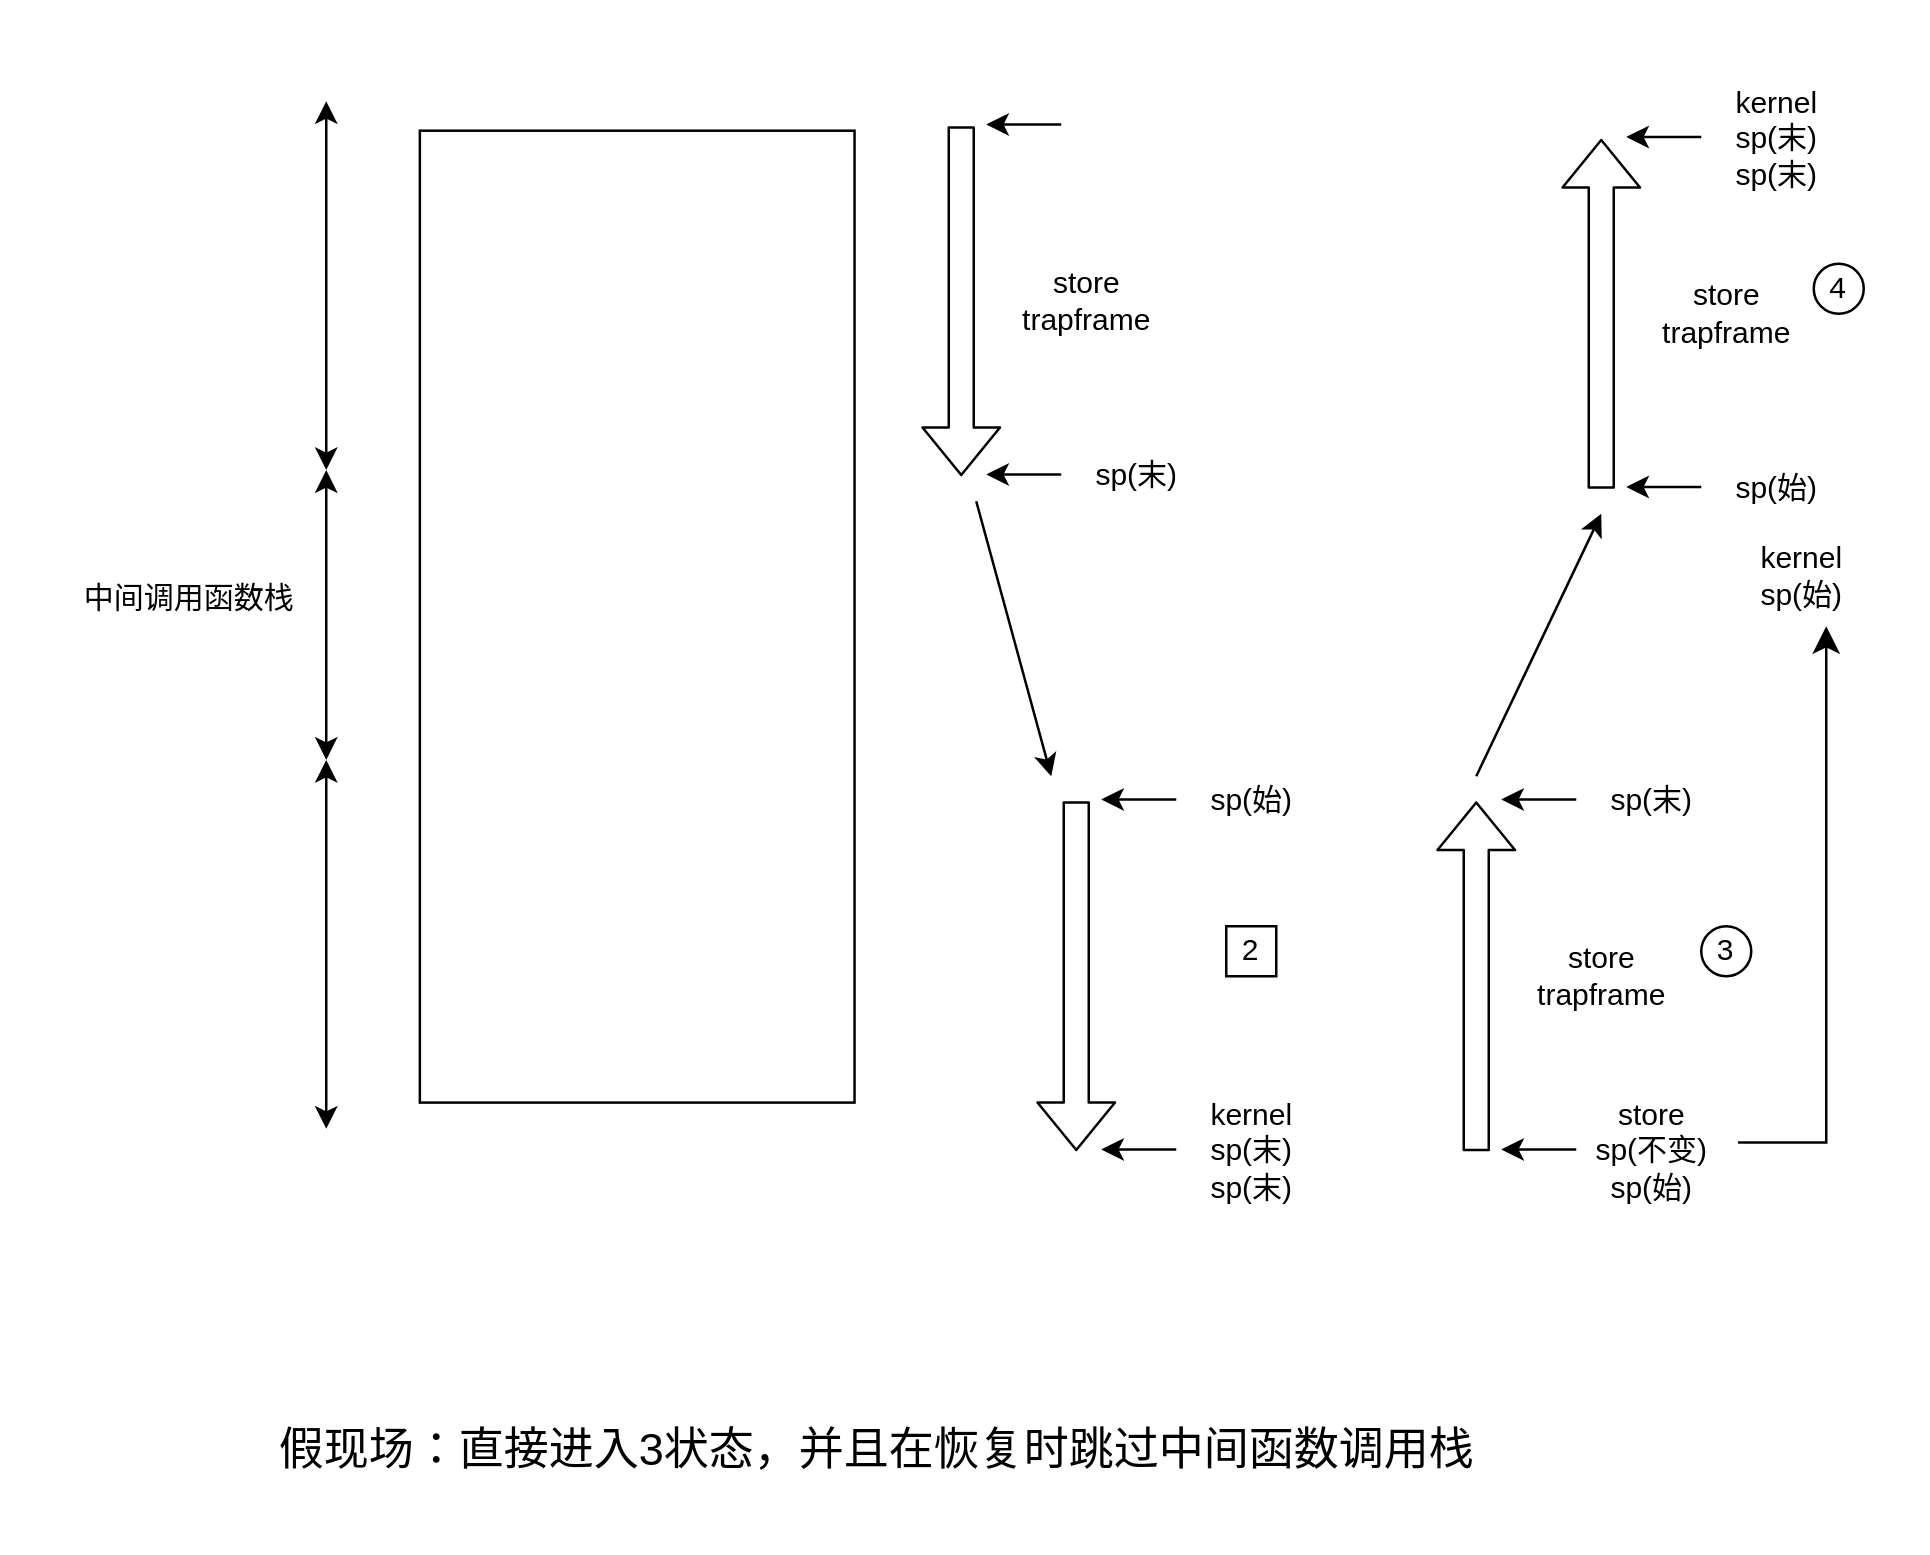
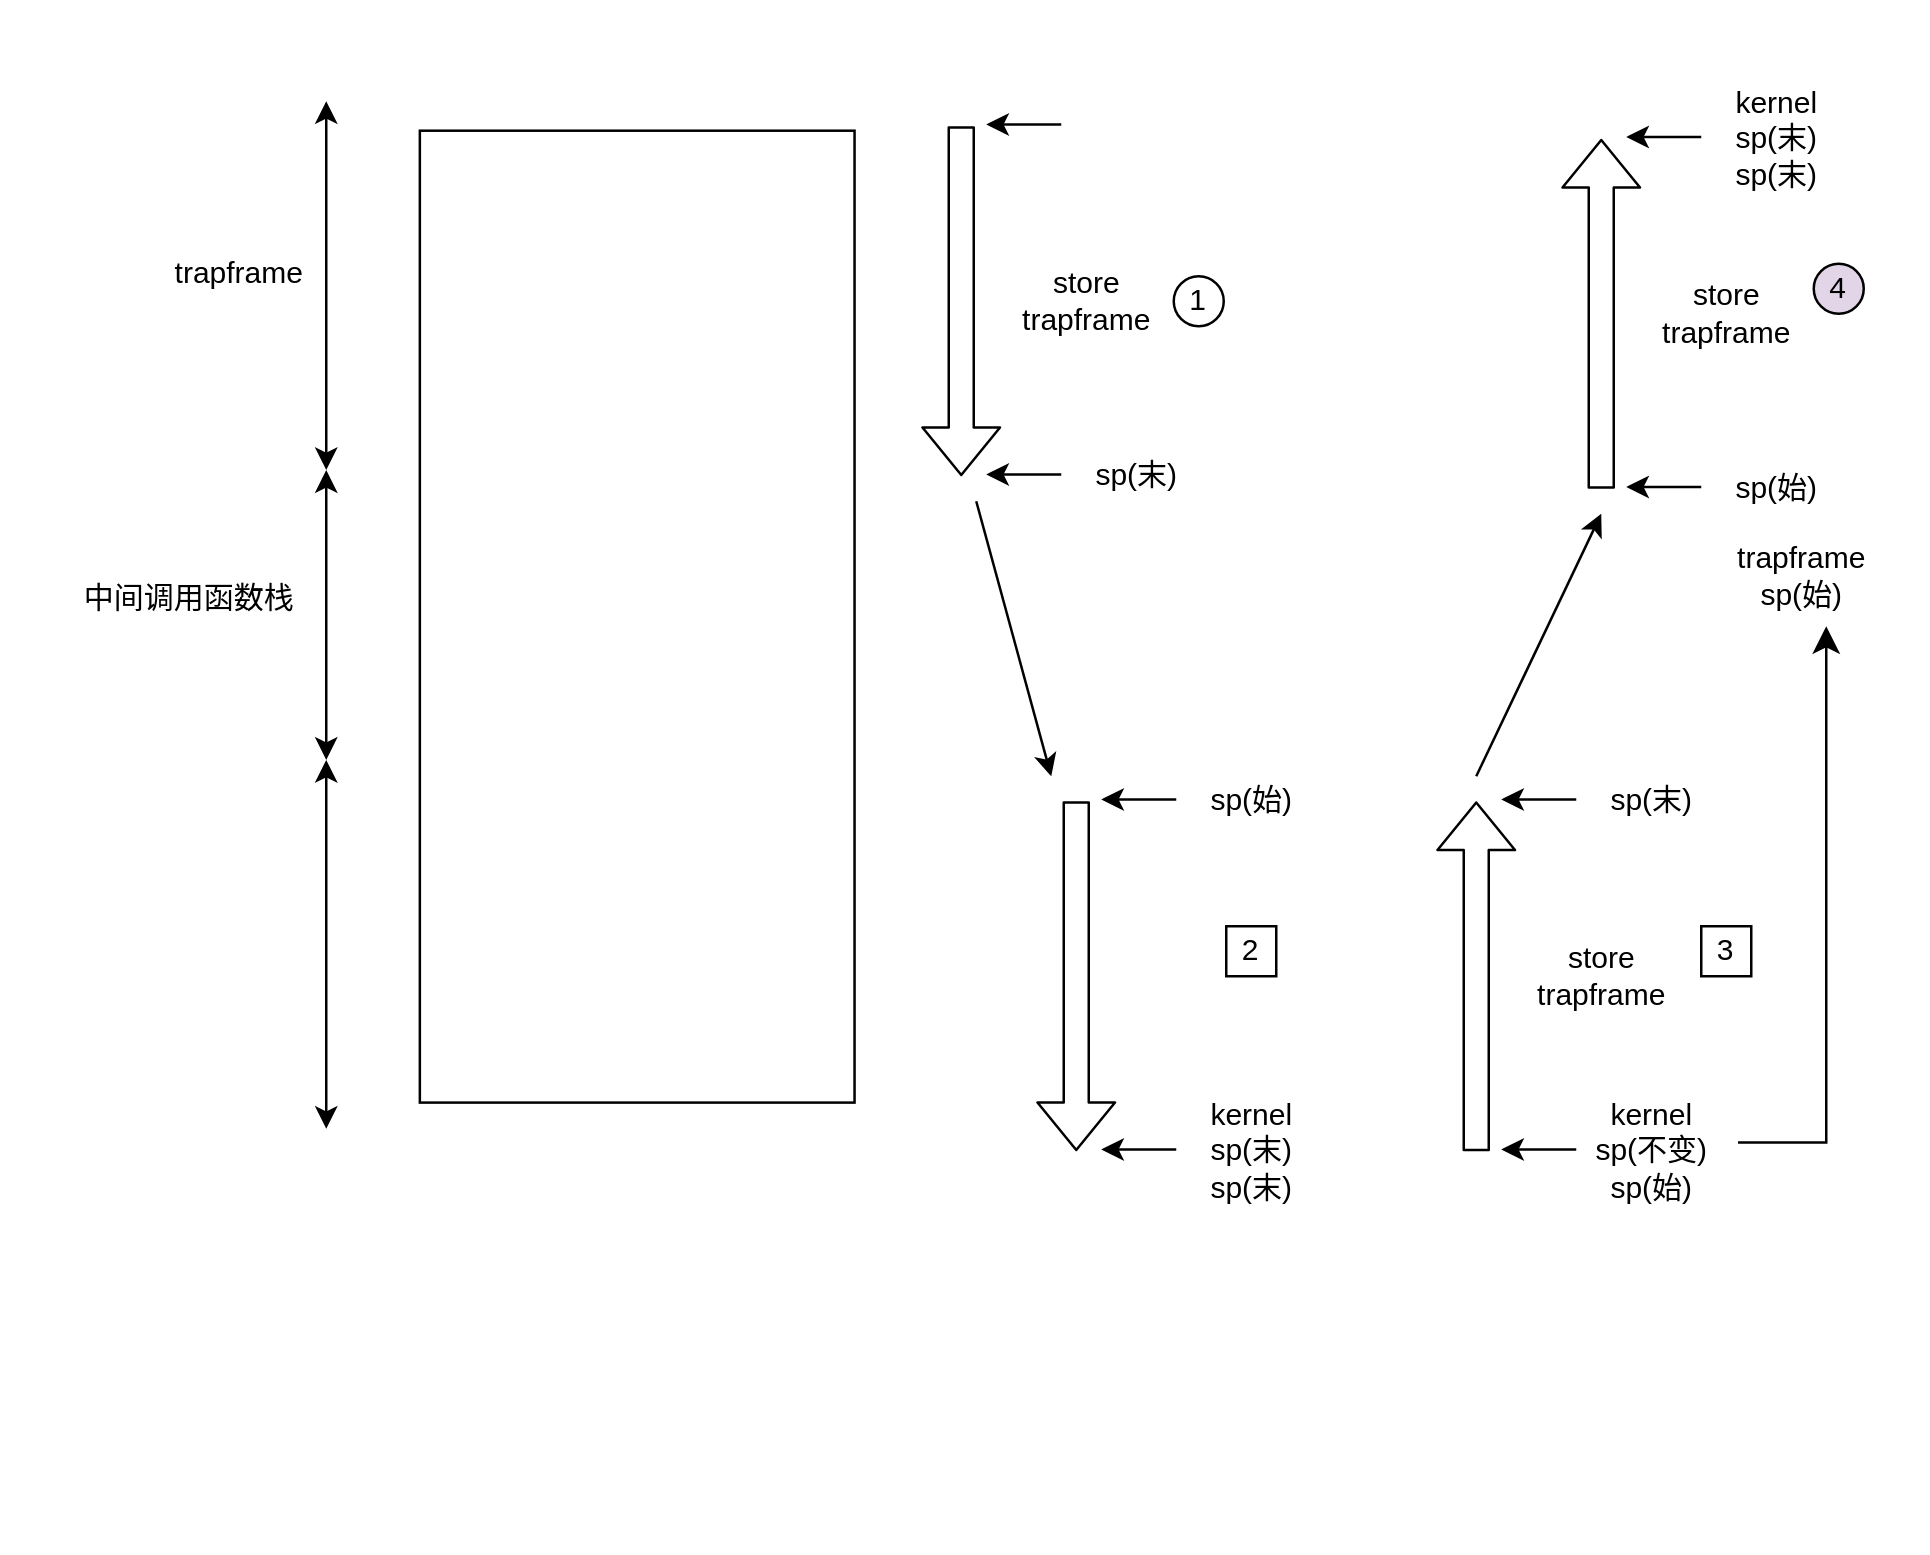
+ <mxCell id="9" value="trapframe" style="text;html=1;align=center;verticalAlign=middle;resizable=0;points=[];autosize=1;strokeColor=none;fillColor=none;" vertex="1" parent="4"><mxGeometry x="35.001" y="53.745" width="70" height="30" as="geometry" /></mxCell>
- <mxCell id="32" value="4" style="ellipse;whiteSpace=wrap;html=1;aspect=fixed;" vertex="1" parent="24"><mxGeometry x="85" y="65" width="20" height="20" as="geometry" /></mxCell>
+ <mxCell id="32" value="4" style="ellipse;whiteSpace=wrap;html=1;aspect=fixed;fillColor=#e1d5e7;" vertex="1" parent="24"><mxGeometry x="85" y="65" width="20" height="20" as="geometry" /></mxCell>
+ <mxCell id="16" value="1" style="ellipse;whiteSpace=wrap;html=1;aspect=fixed;" vertex="1" parent="10"><mxGeometry x="85" y="90" width="20" height="20" as="geometry" /></mxCell>
- <mxCell id="31" value="kernel &lt;br&gt;sp(始)" style="text;html=1;align=center;verticalAlign=middle;resizable=0;points=[];autosize=1;strokeColor=none;fillColor=none;" vertex="1" parent="24"><mxGeometry x="50" y="170" width="60" height="40" as="geometry" /></mxCell>
+ <mxCell id="31" value="trapframe &lt;br&gt;sp(始)" style="text;html=1;align=center;verticalAlign=middle;resizable=0;points=[];autosize=1;strokeColor=none;fillColor=none;" vertex="1" parent="24"><mxGeometry x="50" y="170" width="60" height="40" as="geometry" /></mxCell>
- <mxCell id="40" value="3" style="ellipse;whiteSpace=wrap;html=1;aspect=fixed;" vertex="1" parent="33"><mxGeometry x="90" y="65" width="20" height="20" as="geometry" /></mxCell>
+ <mxCell id="40" value="3" style="whiteSpace=wrap;html=1;aspect=fixed;rounded=0;" vertex="1" parent="33"><mxGeometry x="90" y="65" width="20" height="20" as="geometry" /></mxCell>
- <mxCell id="38" value="store&lt;br&gt;sp(不变)&lt;br&gt;sp(始)" style="text;html=1;align=center;verticalAlign=middle;resizable=0;points=[];autosize=1;strokeColor=none;fillColor=none;" vertex="1" parent="33"><mxGeometry x="35" y="125" width="70" height="60" as="geometry" /></mxCell>
+ <mxCell id="38" value="kernel&lt;br&gt;sp(不变)&lt;br&gt;sp(始)" style="text;html=1;align=center;verticalAlign=middle;resizable=0;points=[];autosize=1;strokeColor=none;fillColor=none;" vertex="1" parent="33"><mxGeometry x="35" y="125" width="70" height="60" as="geometry" /></mxCell>
- <mxCell id="44" value="&lt;font style=&quot;font-size: 18px;&quot;&gt;假现场：直接进入3状态，并且在恢复时跳过中间函数调用栈&lt;/font&gt;" style="text;html=1;align=center;verticalAlign=middle;resizable=0;points=[];autosize=1;strokeColor=none;fillColor=none;" vertex="1" parent="1"><mxGeometry x="100" y="560" width="500" height="40" as="geometry" /></mxCell>
